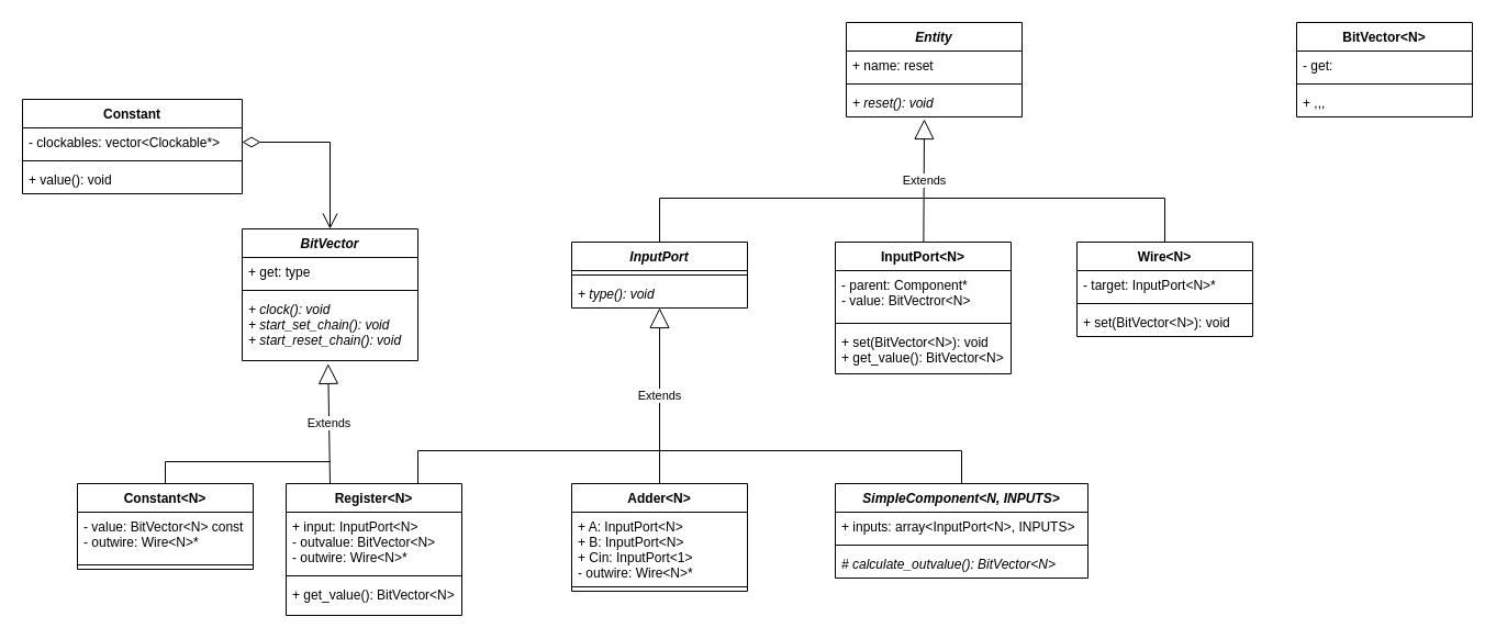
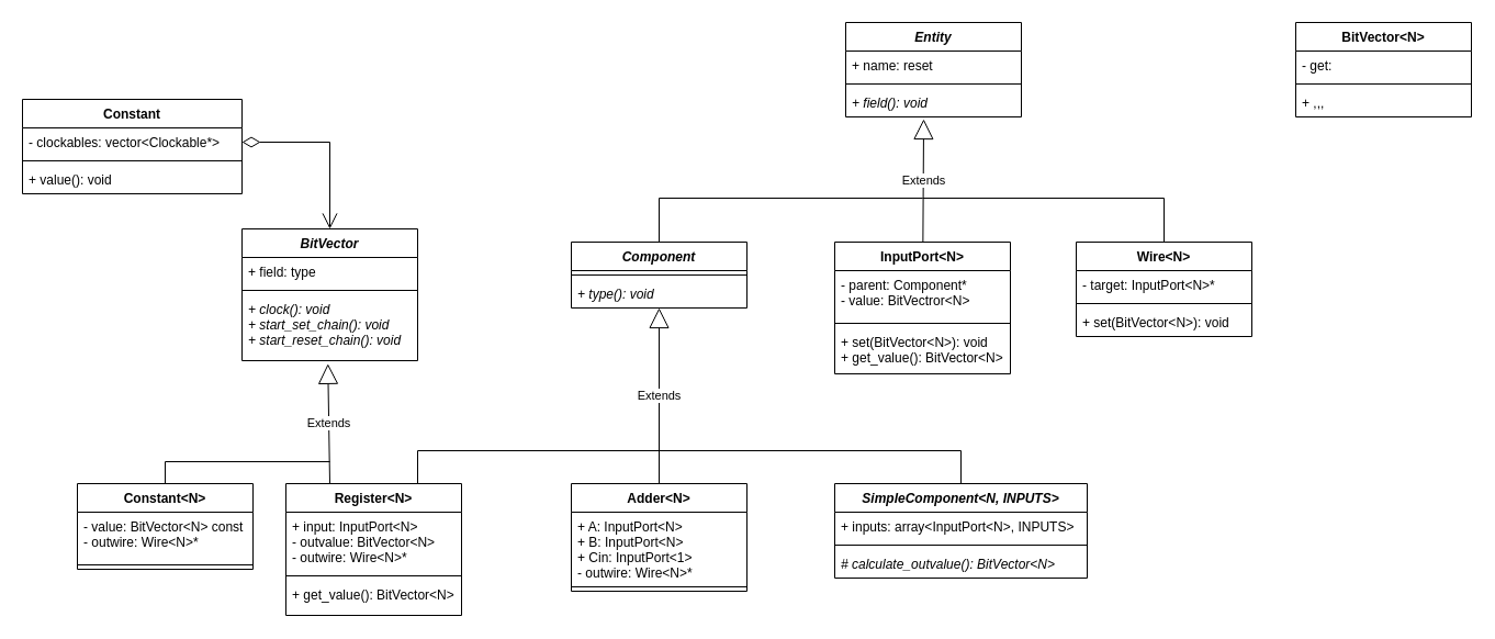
- <mxCell id="12" value="+ reset(): void" style="text;strokeColor=none;fillColor=none;align=left;verticalAlign=top;spacingLeft=4;spacingRight=4;overflow=hidden;rotatable=0;points=[[0,0.5],[1,0.5]];portConstraint=eastwest;fontStyle=2" parent="9" vertex="1"><mxGeometry y="60" width="160" height="26" as="geometry" /></mxCell>
+ <mxCell id="12" value="+ field(): void" style="text;strokeColor=none;fillColor=none;align=left;verticalAlign=top;spacingLeft=4;spacingRight=4;overflow=hidden;rotatable=0;points=[[0,0.5],[1,0.5]];portConstraint=eastwest;fontStyle=2" parent="9" vertex="1"><mxGeometry y="60" width="160" height="26" as="geometry" /></mxCell>
- <mxCell id="2" value="InputPort" style="swimlane;fontStyle=3;align=center;verticalAlign=top;childLayout=stackLayout;horizontal=1;startSize=26;horizontalStack=0;resizeParent=1;resizeParentMax=0;resizeLast=0;collapsible=1;marginBottom=0;" parent="1" vertex="1"><mxGeometry x="520" y="220" width="160" height="60" as="geometry" /></mxCell>
+ <mxCell id="2" value="Component" style="swimlane;fontStyle=3;align=center;verticalAlign=top;childLayout=stackLayout;horizontal=1;startSize=26;horizontalStack=0;resizeParent=1;resizeParentMax=0;resizeLast=0;collapsible=1;marginBottom=0;" parent="1" vertex="1"><mxGeometry x="520" y="220" width="160" height="60" as="geometry" /></mxCell>
- <mxCell id="30" value="+ get: type" style="text;strokeColor=none;fillColor=none;align=left;verticalAlign=top;spacingLeft=4;spacingRight=4;overflow=hidden;rotatable=0;points=[[0,0.5],[1,0.5]];portConstraint=eastwest;" parent="29" vertex="1"><mxGeometry y="26" width="160" height="26" as="geometry" /></mxCell>
+ <mxCell id="30" value="+ field: type" style="text;strokeColor=none;fillColor=none;align=left;verticalAlign=top;spacingLeft=4;spacingRight=4;overflow=hidden;rotatable=0;points=[[0,0.5],[1,0.5]];portConstraint=eastwest;" parent="29" vertex="1"><mxGeometry y="26" width="160" height="26" as="geometry" /></mxCell>
